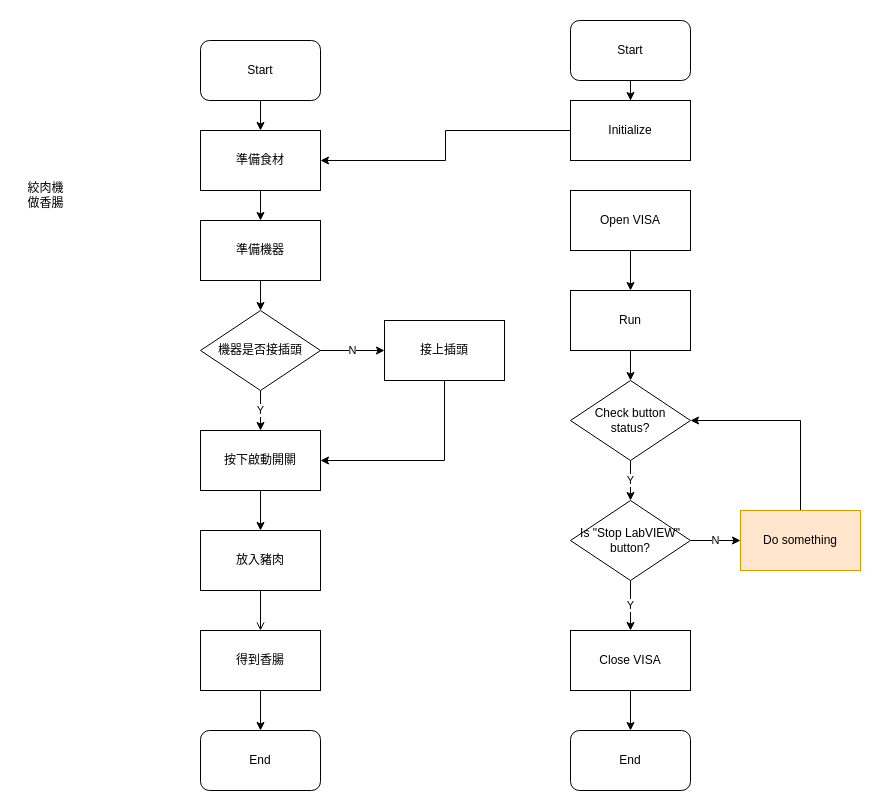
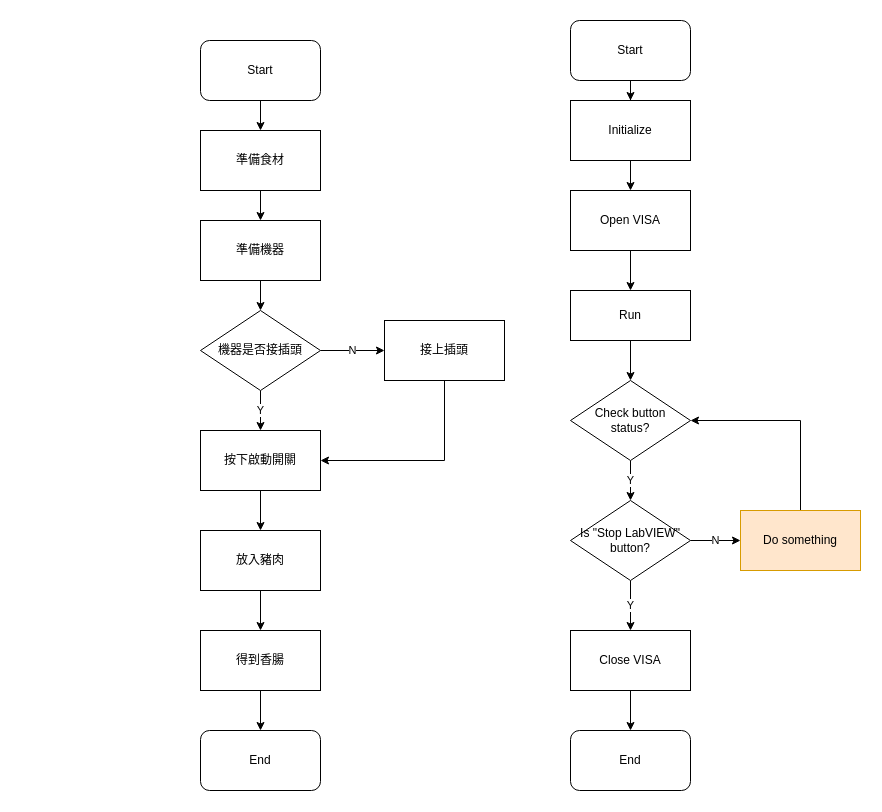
- <mxCell id="24" value="" style="edgeStyle=orthogonalEdgeStyle;rounded=0;orthogonalLoop=1;jettySize=auto;html=1;" edge="1" parent="1" source="25" target="7"><mxGeometry relative="1" as="geometry" /></mxCell>
+ <mxCell id="24" value="" style="edgeStyle=orthogonalEdgeStyle;rounded=0;orthogonalLoop=1;jettySize=auto;html=1;" edge="1" parent="1" source="25" target="27"><mxGeometry relative="1" as="geometry" /></mxCell>
- <mxCell id="2" value="絞肉機&lt;br&gt;做香腸" style="text;html=1;align=center;verticalAlign=middle;resizable=0;points=[];autosize=1;" vertex="1" parent="1"><mxGeometry x="20" y="180" width="50" height="30" as="geometry" /></mxCell>
- <mxCell id="29" value="Run" style="rounded=0;whiteSpace=wrap;html=1;" vertex="1" parent="1"><mxGeometry x="570" y="290" width="120" height="60" as="geometry" /></mxCell>
+ <mxCell id="29" value="Run" style="rounded=0;whiteSpace=wrap;html=1;" vertex="1" parent="1"><mxGeometry x="570" y="290" width="120" height="50" as="geometry" /></mxCell>
- <mxCell id="17" value="" style="edgeStyle=orthogonalEdgeStyle;rounded=0;orthogonalLoop=1;jettySize=auto;html=1;endArrow=open;" edge="1" parent="1" source="18" target="20"><mxGeometry relative="1" as="geometry" /></mxCell>
+ <mxCell id="17" value="" style="edgeStyle=orthogonalEdgeStyle;rounded=0;orthogonalLoop=1;jettySize=auto;html=1;" edge="1" parent="1" source="18" target="20"><mxGeometry relative="1" as="geometry" /></mxCell>
